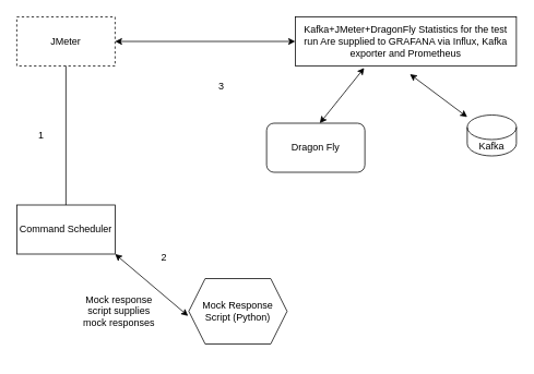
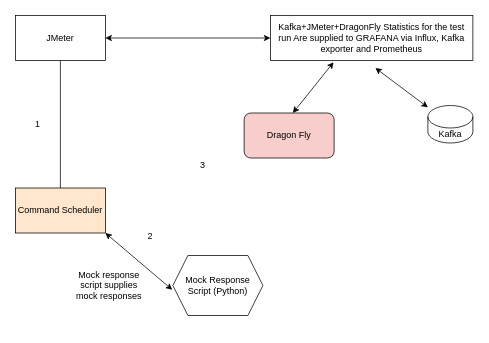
- <mxCell id="2" value="JMeter" style="rounded=0;whiteSpace=wrap;html=1;dashed=1;" vertex="1" parent="1"><mxGeometry x="20" y="20" width="120" height="60" as="geometry" /></mxCell>
+ <mxCell id="2" value="JMeter" style="rounded=0;whiteSpace=wrap;html=1;" vertex="1" parent="1"><mxGeometry x="20" y="20" width="120" height="60" as="geometry" /></mxCell>
- <mxCell id="16" value="3" style="text;html=1;align=center;verticalAlign=middle;whiteSpace=wrap;rounded=0;" vertex="1" parent="1"><mxGeometry x="240" y="90" width="60" height="30" as="geometry" /></mxCell>
+ <mxCell id="16" value="3" style="text;html=1;align=center;verticalAlign=middle;whiteSpace=wrap;rounded=0;" vertex="1" parent="1"><mxGeometry x="240" y="205" width="60" height="30" as="geometry" /></mxCell>
- <mxCell id="9" value="Dragon Fly" style="rounded=1;whiteSpace=wrap;html=1;" vertex="1" parent="1"><mxGeometry x="325" y="150" width="120" height="60" as="geometry" /></mxCell>
+ <mxCell id="9" value="Dragon Fly" style="rounded=1;whiteSpace=wrap;html=1;fillColor=#f8cecc;" vertex="1" parent="1"><mxGeometry x="325" y="150" width="120" height="60" as="geometry" /></mxCell>
- <mxCell id="4" value="Command Scheduler" style="rounded=0;whiteSpace=wrap;html=1;" vertex="1" parent="1"><mxGeometry x="20" y="250" width="120" height="60" as="geometry" /></mxCell>
+ <mxCell id="4" value="Command Scheduler" style="rounded=0;whiteSpace=wrap;html=1;fillColor=#ffe6cc;" vertex="1" parent="1"><mxGeometry x="20" y="250" width="120" height="60" as="geometry" /></mxCell>
